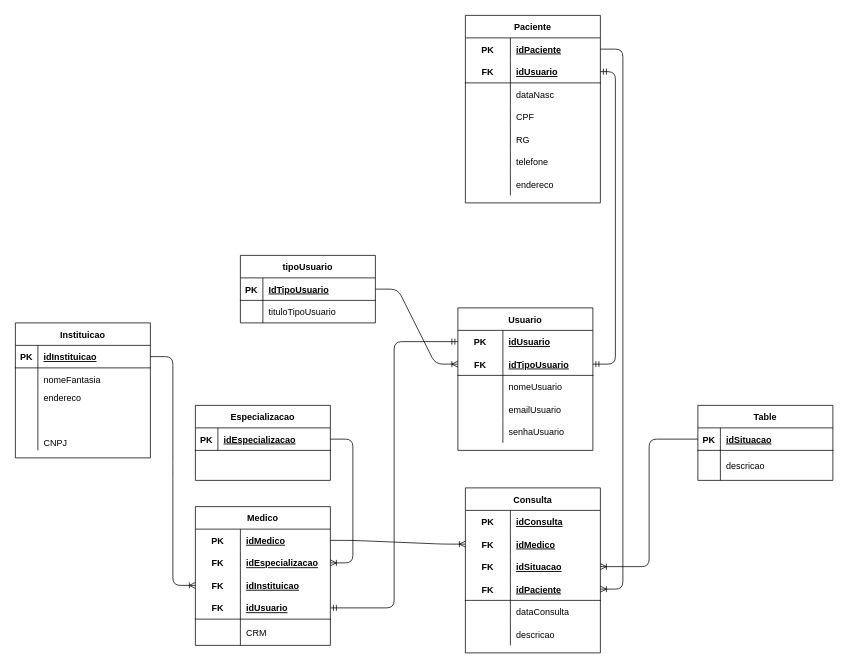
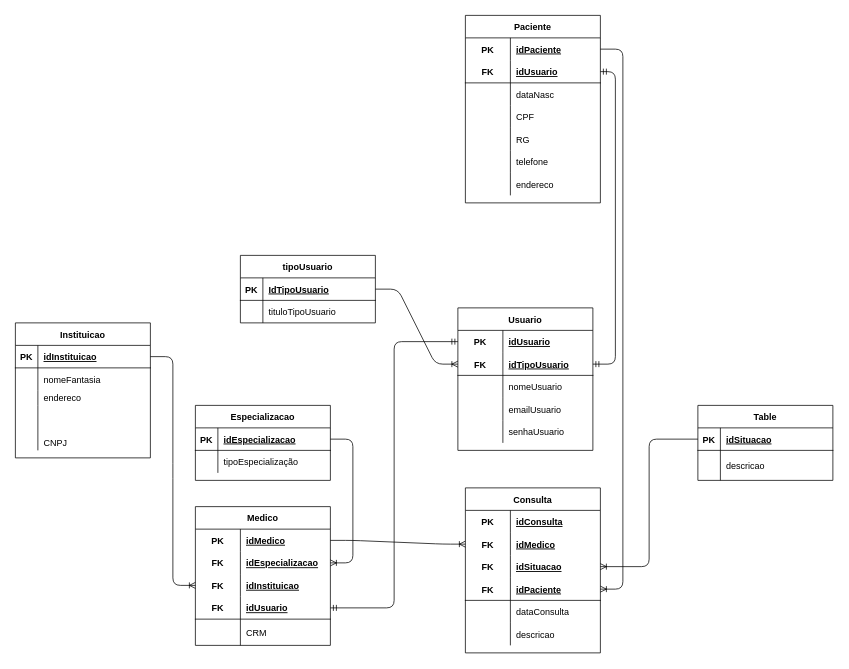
+ <mxCell id="85" value="tipoEspecialização" style="shape=partialRectangle;connectable=0;fillColor=none;top=0;left=0;bottom=0;right=0;align=left;spacingLeft=6;overflow=hidden;" vertex="1" parent="83"><mxGeometry x="30" width="150" height="30" as="geometry"><mxRectangle width="150" height="30" as="alternateBounds" /></mxGeometry></mxCell>
